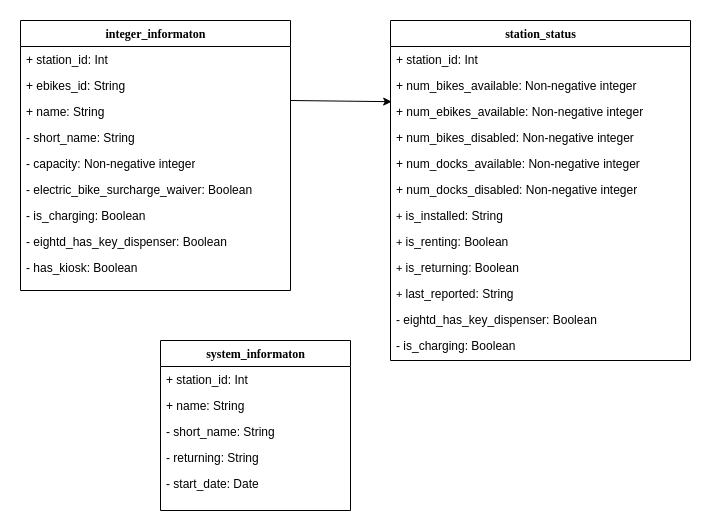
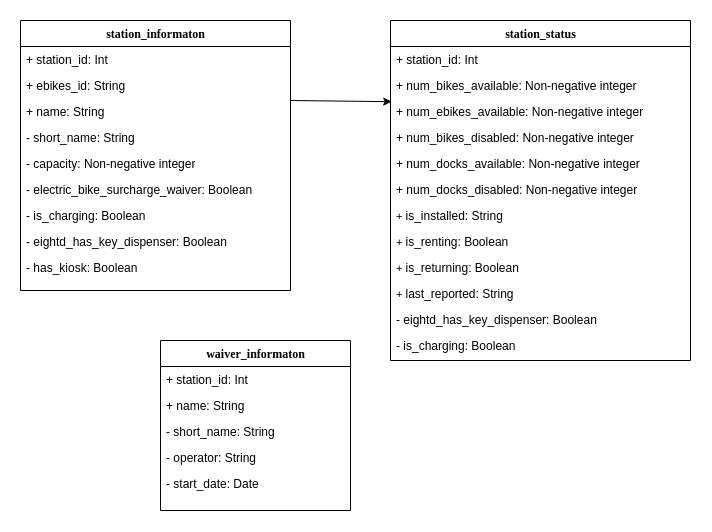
- <mxCell id="2" value="integer_informaton" style="swimlane;html=1;fontStyle=1;align=center;verticalAlign=top;childLayout=stackLayout;horizontal=1;startSize=26;horizontalStack=0;resizeParent=1;resizeLast=0;collapsible=1;marginBottom=0;swimlaneFillColor=#ffffff;rounded=0;shadow=0;comic=0;labelBackgroundColor=none;strokeWidth=1;fillColor=none;fontFamily=Verdana;fontSize=12" parent="1" vertex="1"><mxGeometry x="20" y="20" width="270" height="270" as="geometry" /></mxCell>
+ <mxCell id="2" value="station_informaton" style="swimlane;html=1;fontStyle=1;align=center;verticalAlign=top;childLayout=stackLayout;horizontal=1;startSize=26;horizontalStack=0;resizeParent=1;resizeLast=0;collapsible=1;marginBottom=0;swimlaneFillColor=#ffffff;rounded=0;shadow=0;comic=0;labelBackgroundColor=none;strokeWidth=1;fillColor=none;fontFamily=Verdana;fontSize=12" parent="1" vertex="1"><mxGeometry x="20" y="20" width="270" height="270" as="geometry" /></mxCell>
- <mxCell id="25" value="system_informaton" style="swimlane;html=1;fontStyle=1;align=center;verticalAlign=top;childLayout=stackLayout;horizontal=1;startSize=26;horizontalStack=0;resizeParent=1;resizeLast=0;collapsible=1;marginBottom=0;swimlaneFillColor=#ffffff;rounded=0;shadow=0;comic=0;labelBackgroundColor=none;strokeWidth=1;fillColor=none;fontFamily=Verdana;fontSize=12" parent="1" vertex="1"><mxGeometry x="160" y="340" width="190" height="170" as="geometry" /></mxCell>
+ <mxCell id="25" value="waiver_informaton" style="swimlane;html=1;fontStyle=1;align=center;verticalAlign=top;childLayout=stackLayout;horizontal=1;startSize=26;horizontalStack=0;resizeParent=1;resizeLast=0;collapsible=1;marginBottom=0;swimlaneFillColor=#ffffff;rounded=0;shadow=0;comic=0;labelBackgroundColor=none;strokeWidth=1;fillColor=none;fontFamily=Verdana;fontSize=12" parent="1" vertex="1"><mxGeometry x="160" y="340" width="190" height="170" as="geometry" /></mxCell>
- <mxCell id="29" value="-&amp;nbsp;returning: String" style="text;html=1;strokeColor=none;fillColor=none;align=left;verticalAlign=top;spacingLeft=4;spacingRight=4;whiteSpace=wrap;overflow=hidden;rotatable=0;points=[[0,0.5],[1,0.5]];portConstraint=eastwest;" parent="25" vertex="1"><mxGeometry y="104" width="190" height="26" as="geometry" /></mxCell>
+ <mxCell id="29" value="-&amp;nbsp;operator: String" style="text;html=1;strokeColor=none;fillColor=none;align=left;verticalAlign=top;spacingLeft=4;spacingRight=4;whiteSpace=wrap;overflow=hidden;rotatable=0;points=[[0,0.5],[1,0.5]];portConstraint=eastwest;" parent="25" vertex="1"><mxGeometry y="104" width="190" height="26" as="geometry" /></mxCell>
